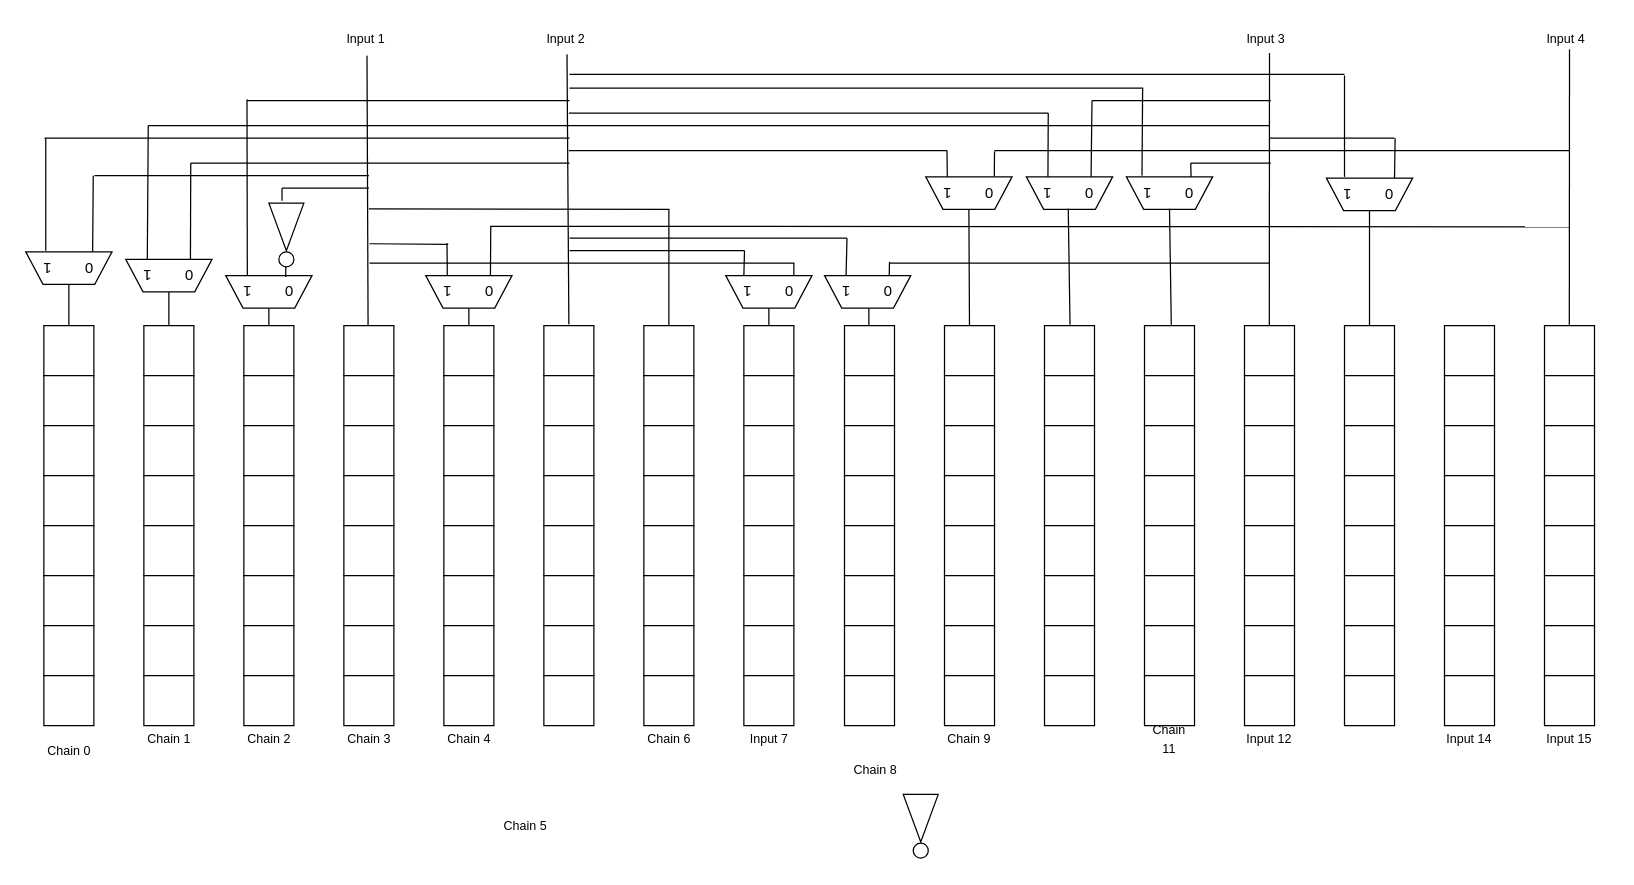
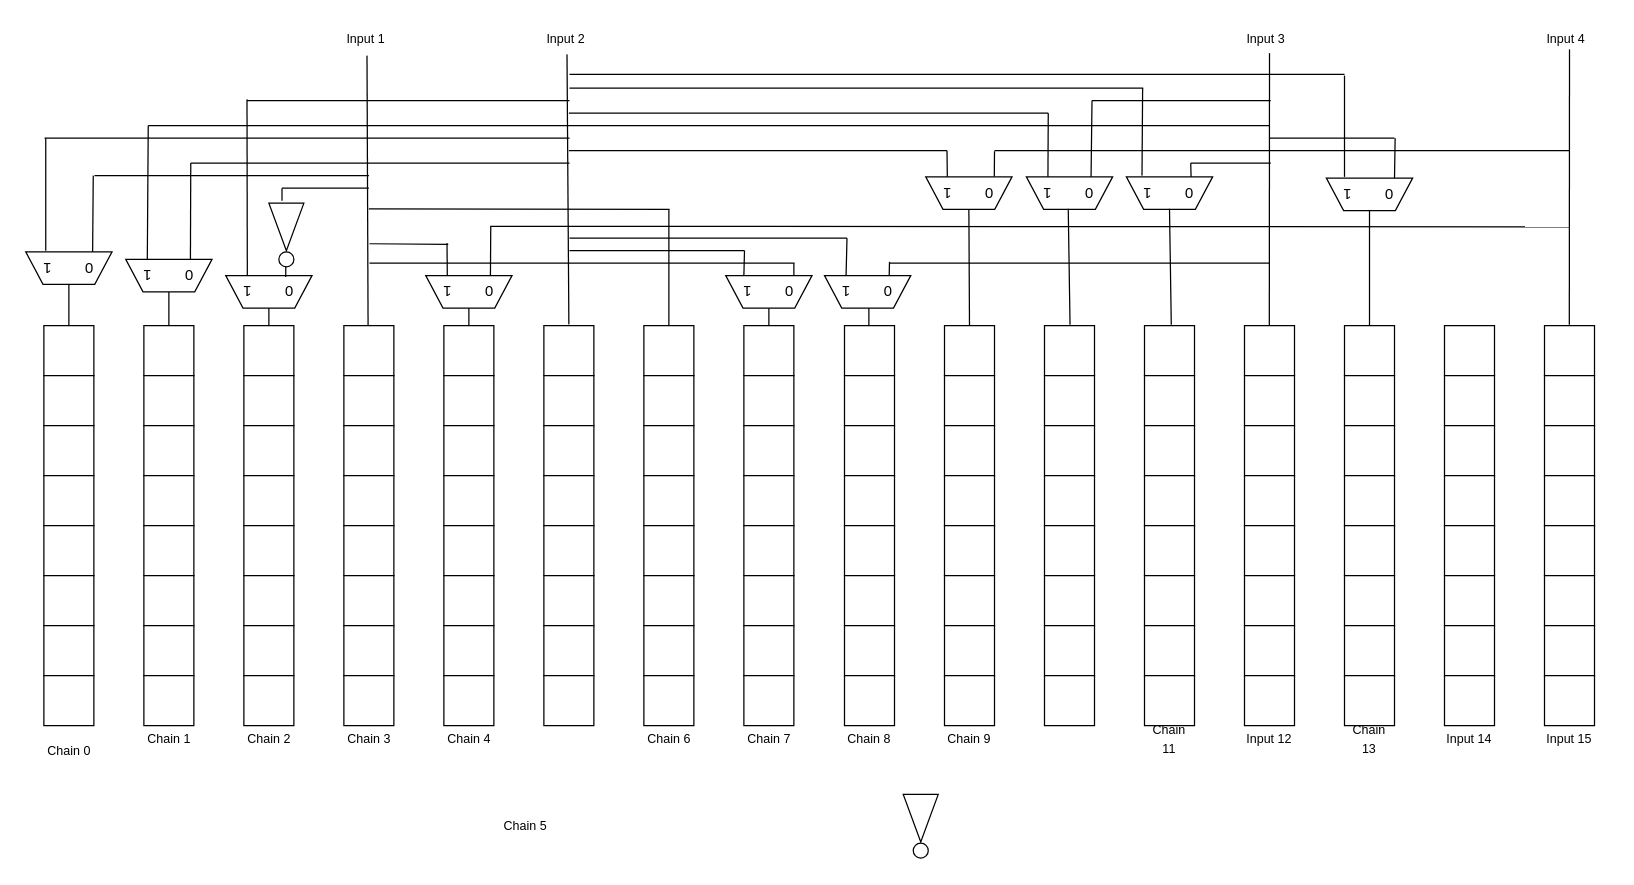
- <mxCell id="140" value="&lt;font style=&quot;font-size: 10px&quot;&gt;Input 7&lt;/font&gt;" style="text;html=1;strokeColor=none;fillColor=none;align=center;verticalAlign=middle;whiteSpace=wrap;rounded=0;" vertex="1" parent="1"><mxGeometry x="594.5" y="580" width="40" height="20" as="geometry" /></mxCell>
+ <mxCell id="140" value="&lt;font style=&quot;font-size: 10px&quot;&gt;Chain 7&lt;/font&gt;" style="text;html=1;strokeColor=none;fillColor=none;align=center;verticalAlign=middle;whiteSpace=wrap;rounded=0;" vertex="1" parent="1"><mxGeometry x="594.5" y="580" width="40" height="20" as="geometry" /></mxCell>
+ <mxCell id="145" value="&lt;font style=&quot;font-size: 10px&quot;&gt;Chain 13&lt;/font&gt;" style="text;html=1;strokeColor=none;fillColor=none;align=center;verticalAlign=middle;whiteSpace=wrap;rounded=0;" vertex="1" parent="1"><mxGeometry x="1075" y="580" width="40" height="20" as="geometry" /></mxCell>
- <mxCell id="141" value="&lt;font style=&quot;font-size: 10px&quot;&gt;Chain 8&lt;/font&gt;" style="text;html=1;strokeColor=none;fillColor=none;align=center;verticalAlign=middle;whiteSpace=wrap;rounded=0;" vertex="1" parent="1"><mxGeometry x="679.5" y="605" width="40" height="20" as="geometry" /></mxCell>
+ <mxCell id="141" value="&lt;font style=&quot;font-size: 10px&quot;&gt;Chain 8&lt;/font&gt;" style="text;html=1;strokeColor=none;fillColor=none;align=center;verticalAlign=middle;whiteSpace=wrap;rounded=0;" vertex="1" parent="1"><mxGeometry x="674.5" y="580" width="40" height="20" as="geometry" /></mxCell>
